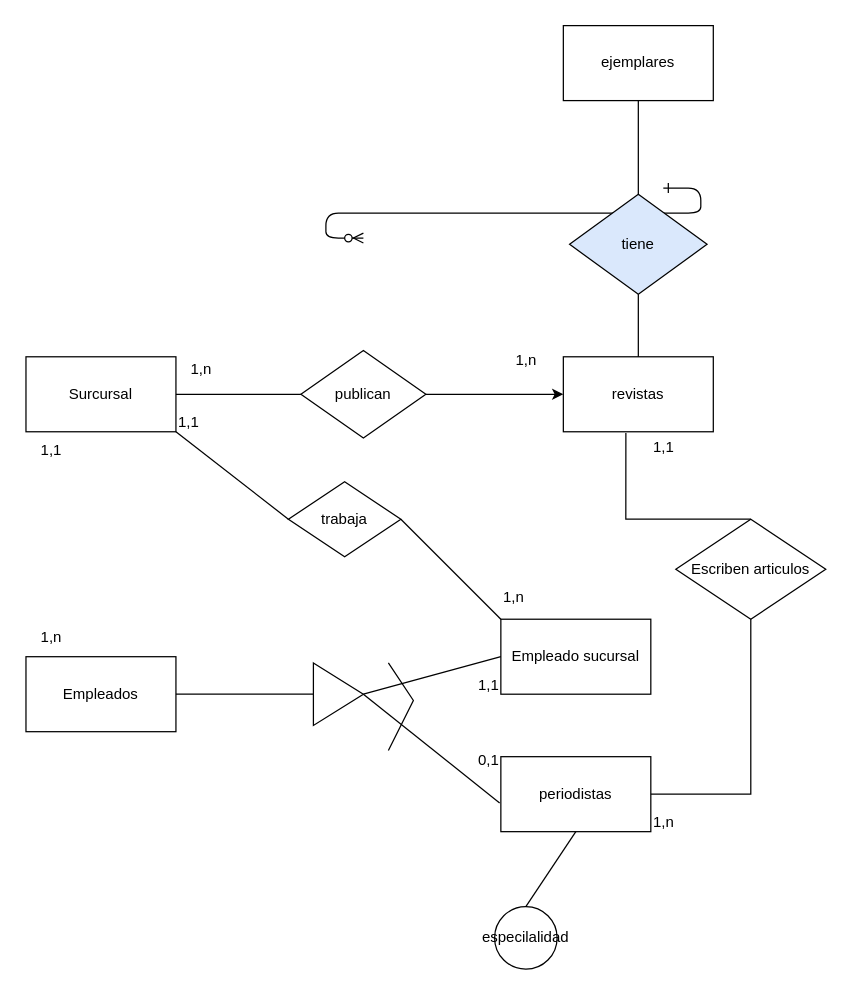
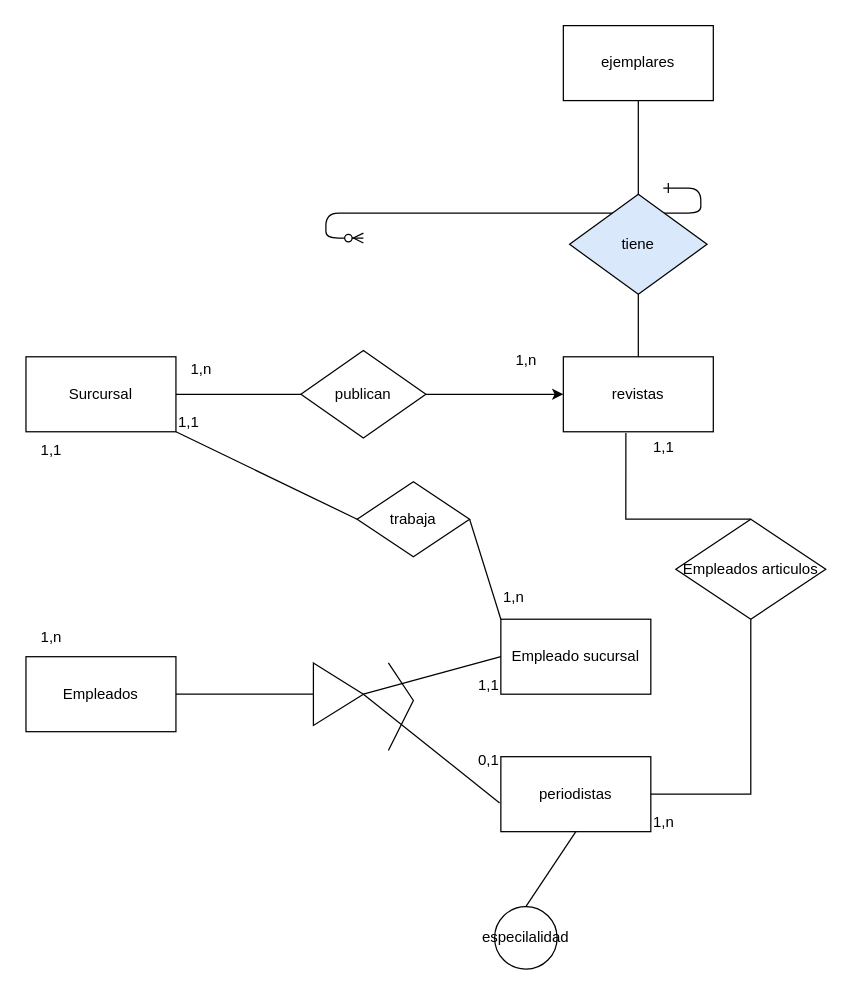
- <mxCell id="16" value="trabaja" style="rhombus;whiteSpace=wrap;html=1;" vertex="1" parent="1"><mxGeometry x="230" y="385" width="90" height="60" as="geometry" /></mxCell>
+ <mxCell id="16" value="trabaja" style="rhombus;whiteSpace=wrap;html=1;" vertex="1" parent="1"><mxGeometry x="285" y="385" width="90" height="60" as="geometry" /></mxCell>
- <mxCell id="7" value="Escriben articulos" style="rhombus;whiteSpace=wrap;html=1;" vertex="1" parent="1"><mxGeometry x="540" y="415" width="120" height="80" as="geometry" /></mxCell>
+ <mxCell id="7" value="Empleados articulos" style="rhombus;whiteSpace=wrap;html=1;" vertex="1" parent="1"><mxGeometry x="540" y="415" width="120" height="80" as="geometry" /></mxCell>
